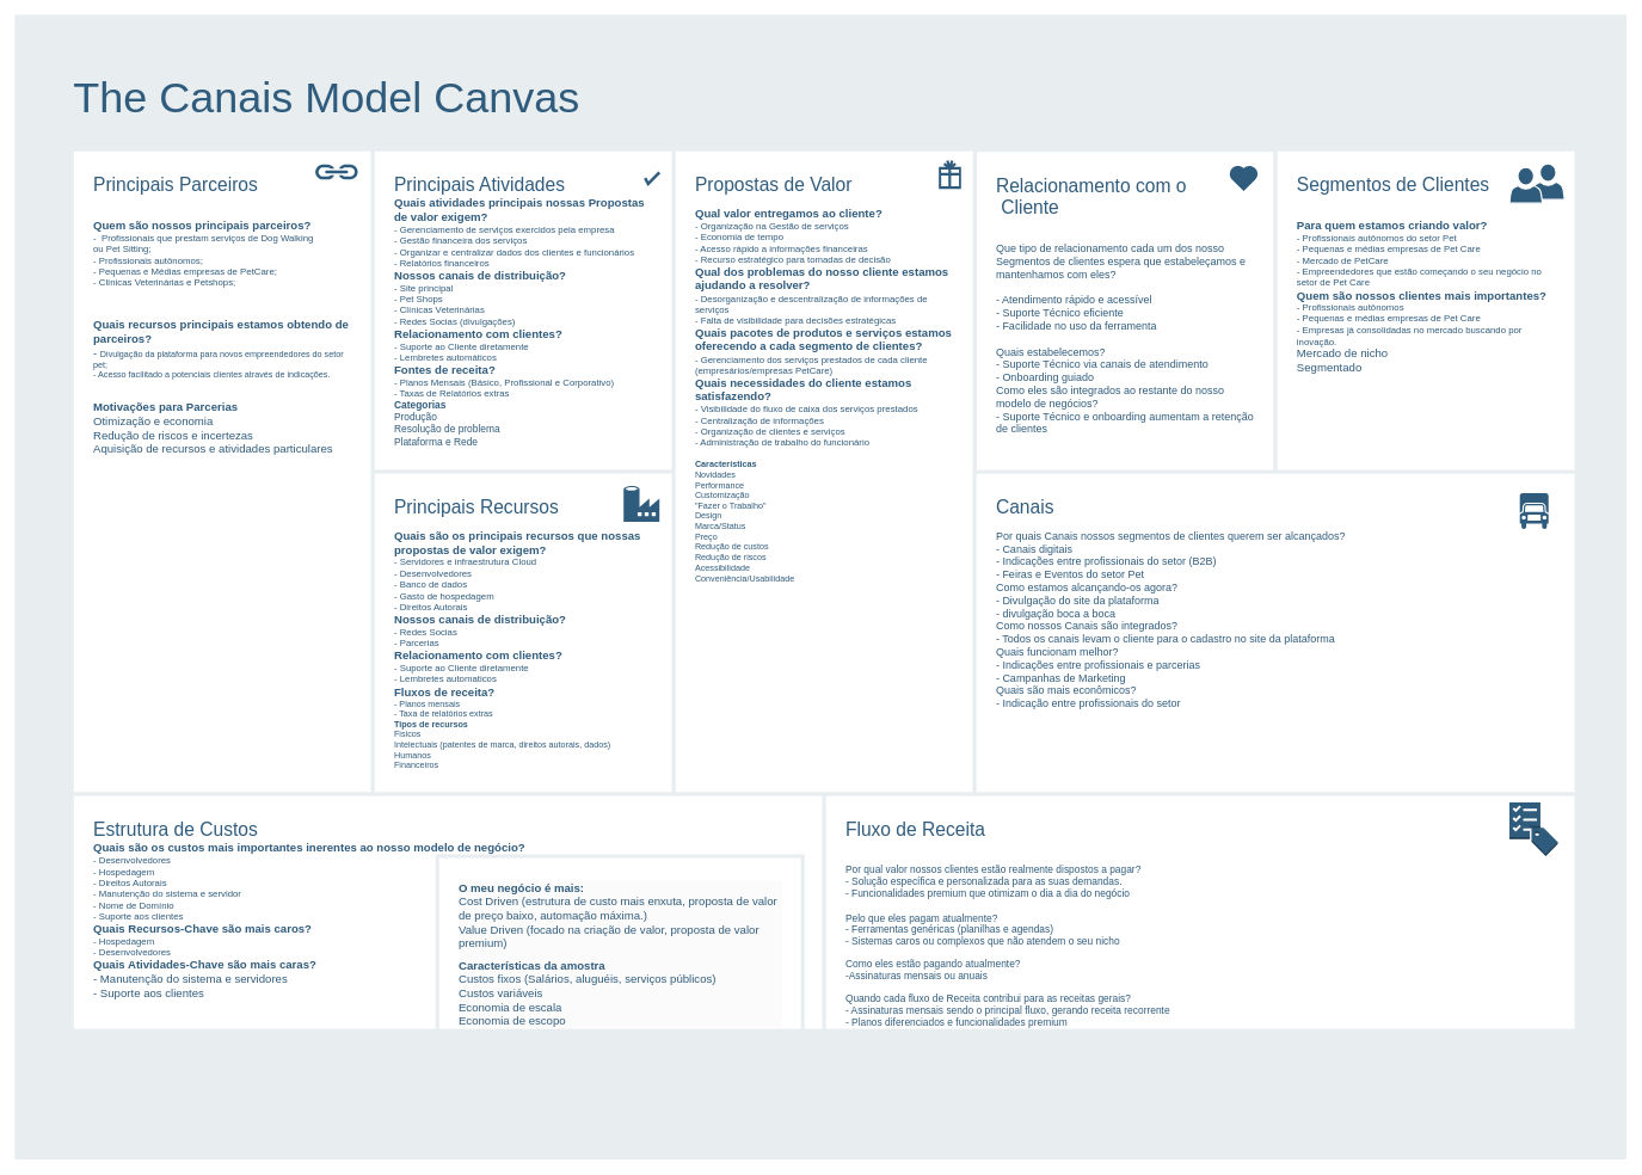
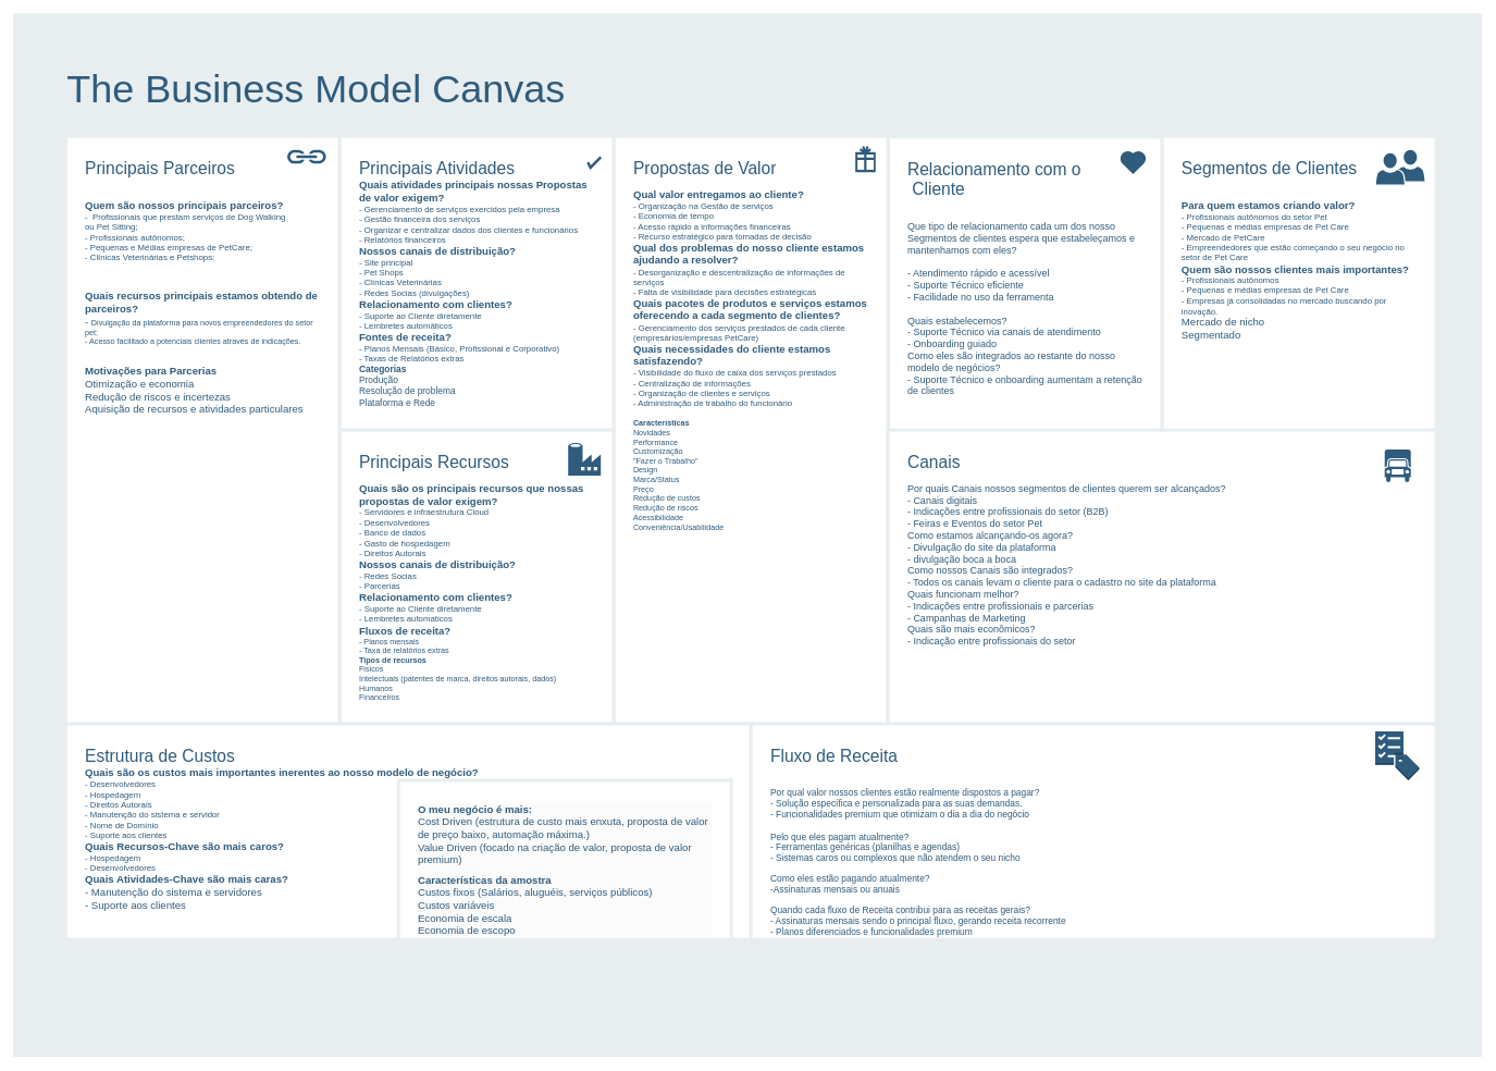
- <mxCell id="12" value="The Canais Model Canvas&lt;br&gt;" style="text;html=1;resizable=0;points=[];autosize=1;align=left;verticalAlign=top;spacingTop=-4;fontSize=60;fontColor=#2F5B7C;" vertex="1" parent="1"><mxGeometry x="100" y="98" width="780" height="70" as="geometry" /></mxCell>
+ <mxCell id="12" value="The Business Model Canvas&lt;br&gt;" style="text;html=1;resizable=0;points=[];autosize=1;align=left;verticalAlign=top;spacingTop=-4;fontSize=60;fontColor=#2F5B7C;" vertex="1" parent="1"><mxGeometry x="100" y="98" width="780" height="70" as="geometry" /></mxCell>
